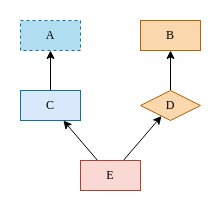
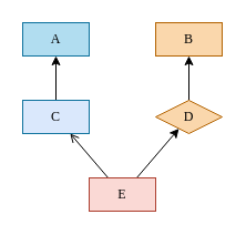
- <mxCell id="2" value="&lt;font face=&quot;consolas&quot;&gt;A&lt;/font&gt;" style="rounded=0;whiteSpace=wrap;html=1;fillColor=#b1ddf0;strokeColor=#10739e;dashed=1;" parent="1" vertex="1"><mxGeometry x="20" y="20" width="60" height="30" as="geometry" /></mxCell>
+ <mxCell id="2" value="&lt;font face=&quot;consolas&quot;&gt;A&lt;/font&gt;" style="rounded=0;whiteSpace=wrap;html=1;fillColor=#b1ddf0;strokeColor=#10739e;" parent="1" vertex="1"><mxGeometry x="20" y="20" width="60" height="30" as="geometry" /></mxCell>
- <mxCell id="8" style="rounded=0;orthogonalLoop=1;jettySize=auto;html=1;" edge="1" parent="1" source="10" target="4"><mxGeometry relative="1" as="geometry" /></mxCell>
+ <mxCell id="8" style="rounded=0;orthogonalLoop=1;jettySize=auto;html=1;endArrow=open;" edge="1" parent="1" source="10" target="4"><mxGeometry relative="1" as="geometry" /></mxCell>
